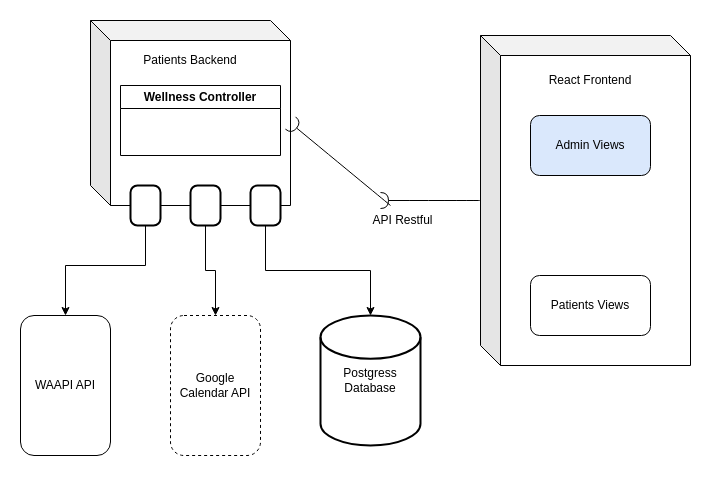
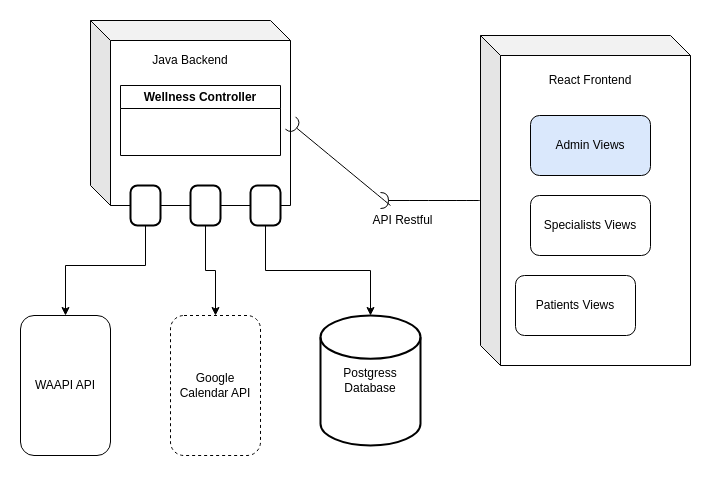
- <mxCell id="3" value="Patients Backend" style="text;html=1;align=center;verticalAlign=middle;whiteSpace=wrap;rounded=0;" vertex="1" parent="1"><mxGeometry x="110" y="45" width="160" height="30" as="geometry" /></mxCell>
+ <mxCell id="3" value="Java Backend" style="text;html=1;align=center;verticalAlign=middle;whiteSpace=wrap;rounded=0;" vertex="1" parent="1"><mxGeometry x="110" y="45" width="160" height="30" as="geometry" /></mxCell>
+ <mxCell id="8" value="Specialists Views" style="rounded=1;whiteSpace=wrap;html=1;" vertex="1" parent="1"><mxGeometry x="530" y="195" width="120" height="60" as="geometry" /></mxCell>
- <mxCell id="9" value="Patients Views" style="rounded=1;whiteSpace=wrap;html=1;" vertex="1" parent="1"><mxGeometry x="530" y="275" width="120" height="60" as="geometry" /></mxCell>
+ <mxCell id="9" value="Patients Views" style="rounded=1;whiteSpace=wrap;html=1;" vertex="1" parent="1"><mxGeometry x="515" y="275" width="120" height="60" as="geometry" /></mxCell>
